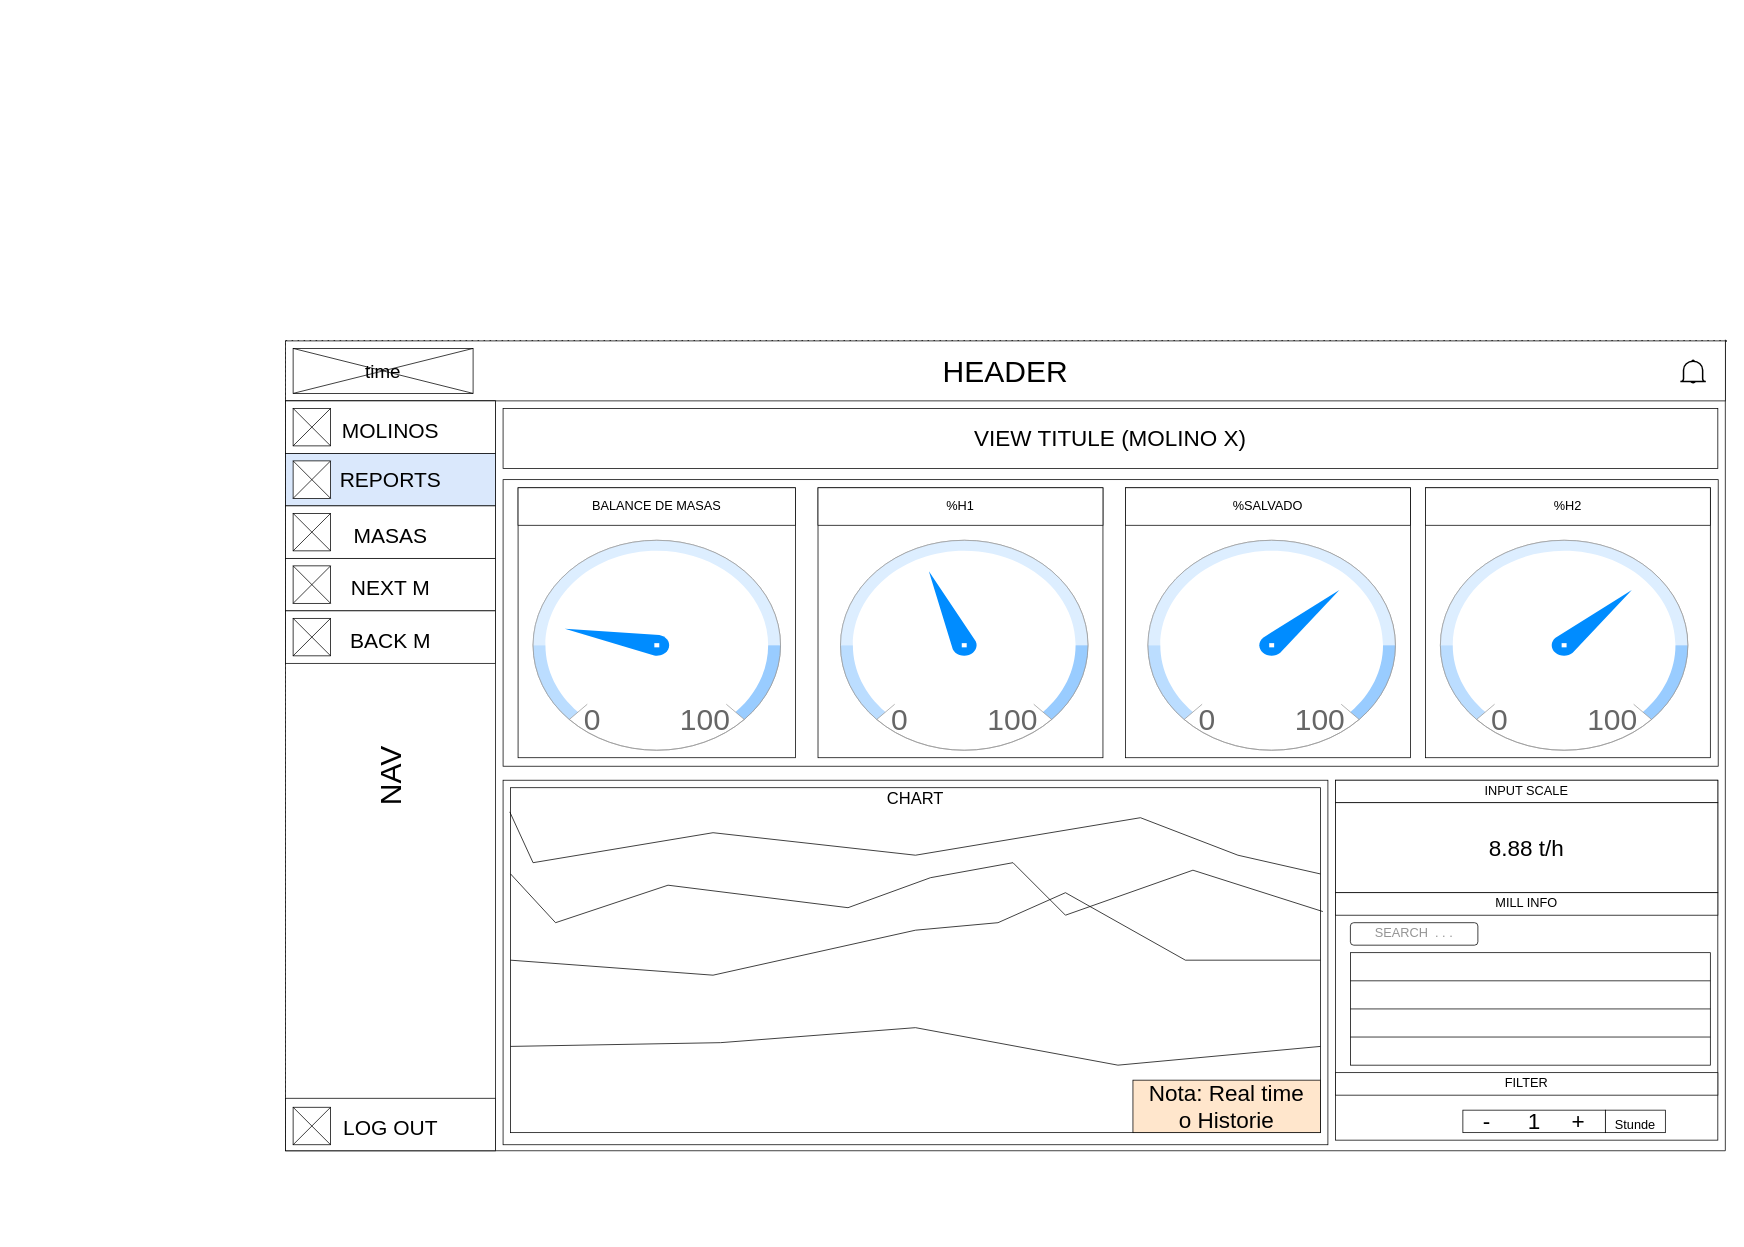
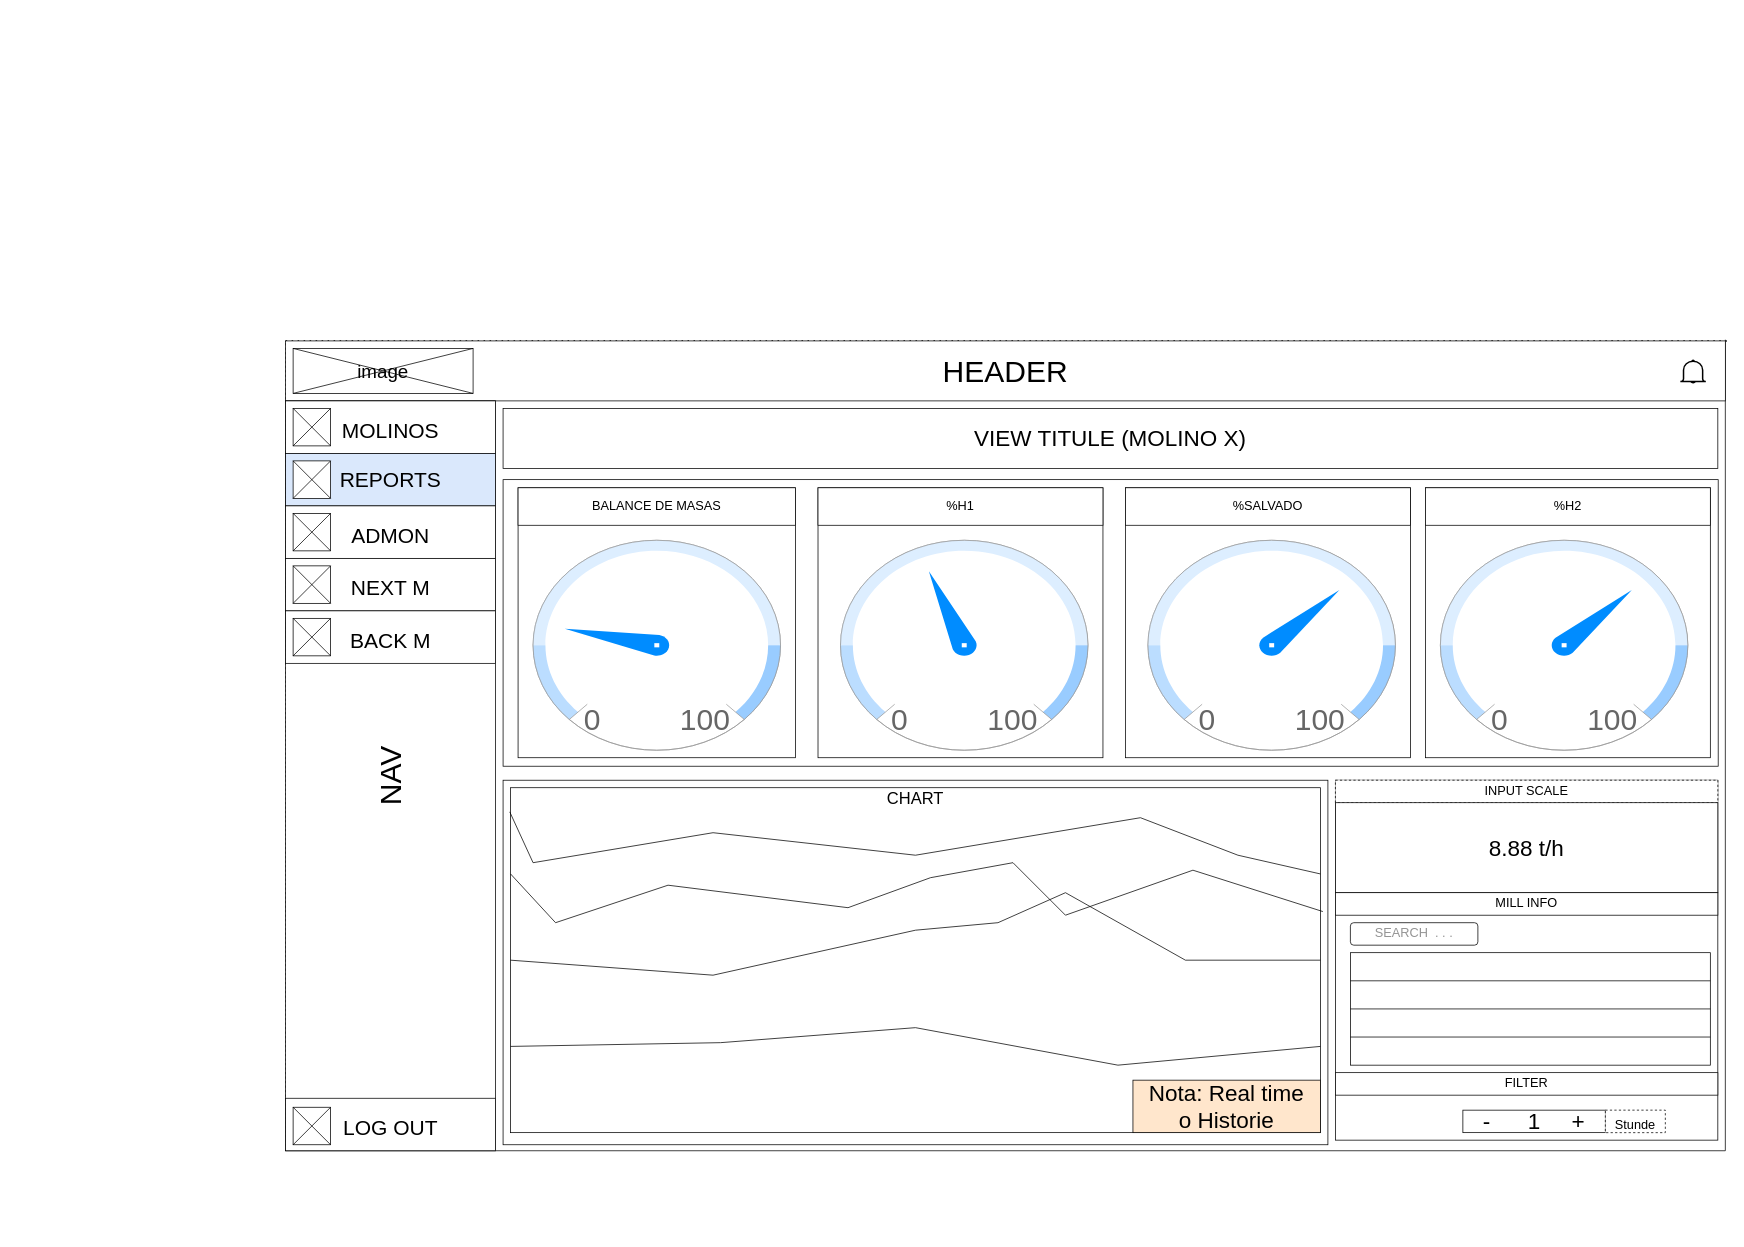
- <mxCell id="31" value="&lt;font style=&quot;font-size: 25px;&quot;&gt;time&lt;/font&gt;" style="rounded=0;whiteSpace=wrap;html=1;fontSize=25;" parent="1" vertex="1"><mxGeometry x="390" y="464.14" width="240" height="60" as="geometry" /></mxCell>
+ <mxCell id="31" value="&lt;font style=&quot;font-size: 25px;&quot;&gt;image&lt;/font&gt;" style="rounded=0;whiteSpace=wrap;html=1;fontSize=25;" parent="1" vertex="1"><mxGeometry x="390" y="464.14" width="240" height="60" as="geometry" /></mxCell>
- <mxCell id="13" value="&lt;font style=&quot;font-size: 28px;&quot;&gt;MASAS&lt;/font&gt;" style="rounded=0;whiteSpace=wrap;html=1;fontSize=40;" parent="1" vertex="1"><mxGeometry x="380" y="674.14" width="280" height="70" as="geometry" /></mxCell>
+ <mxCell id="13" value="&lt;font style=&quot;font-size: 28px;&quot;&gt;ADMON&lt;/font&gt;" style="rounded=0;whiteSpace=wrap;html=1;fontSize=40;" parent="1" vertex="1"><mxGeometry x="380" y="674.14" width="280" height="70" as="geometry" /></mxCell>
- <mxCell id="66" value="&lt;span style=&quot;font-size: 17px;&quot;&gt;INPUT SCALE&lt;/span&gt;" style="rounded=0;whiteSpace=wrap;html=1;fontSize=7;" vertex="1" parent="1"><mxGeometry x="1780" y="1040" width="510" height="30" as="geometry" /></mxCell>
+ <mxCell id="66" value="&lt;span style=&quot;font-size: 17px;&quot;&gt;INPUT SCALE&lt;/span&gt;" style="rounded=0;whiteSpace=wrap;html=1;fontSize=7;dashed=1;" vertex="1" parent="1"><mxGeometry x="1780" y="1040" width="510" height="30" as="geometry" /></mxCell>
- <mxCell id="72" value="&lt;font style=&quot;font-size: 17px;&quot;&gt;Stunde&lt;/font&gt;" style="rounded=0;whiteSpace=wrap;html=1;strokeColor=#000000;fontSize=30;" vertex="1" parent="70"><mxGeometry x="270" width="80" height="30" as="geometry" /></mxCell>
+ <mxCell id="72" value="&lt;font style=&quot;font-size: 17px;&quot;&gt;Stunde&lt;/font&gt;" style="rounded=0;whiteSpace=wrap;html=1;strokeColor=#000000;fontSize=30;dashed=1;" vertex="1" parent="70"><mxGeometry x="270" width="80" height="30" as="geometry" /></mxCell>
